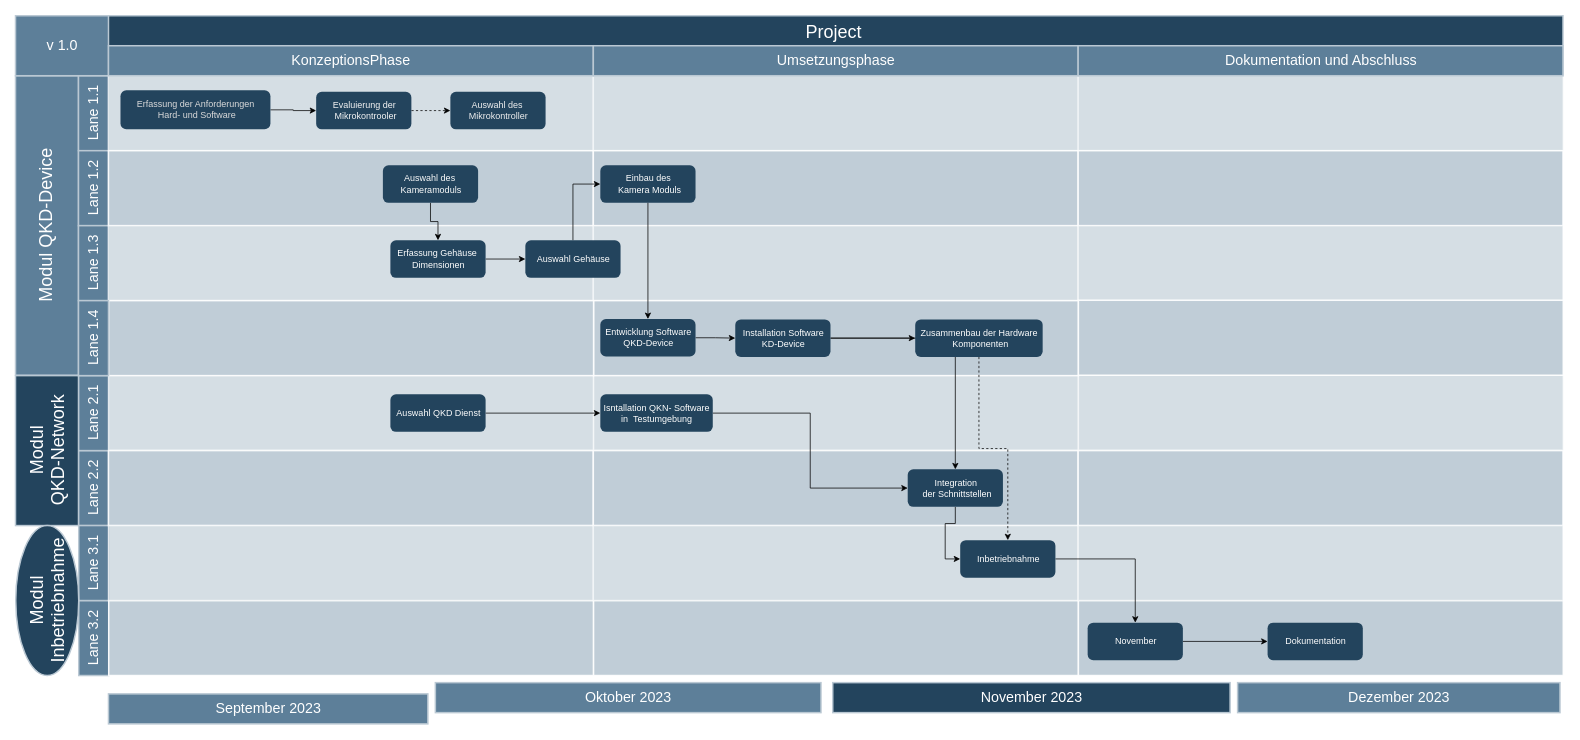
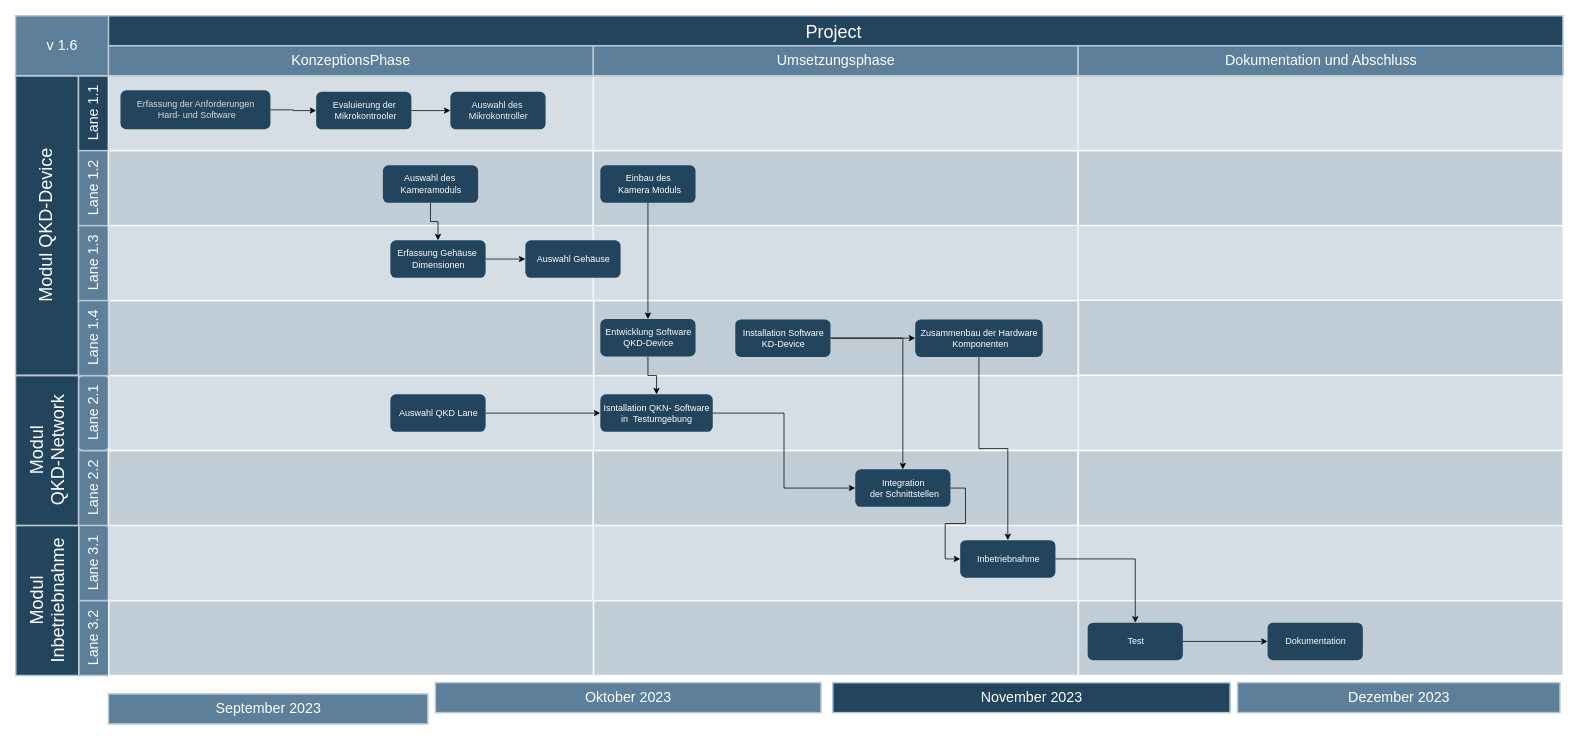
- <mxCell id="5" value="v 1.0" style="strokeColor=#BAC8D3;fillColor=#5d7f99;fontSize=19;strokeWidth=2;fontFamily=Helvetica;html=1;labelBackgroundColor=none;fontColor=#FFFFFF;" parent="1" vertex="1"><mxGeometry x="20" y="20.5" width="124" height="80" as="geometry" /></mxCell>
+ <mxCell id="5" value="v 1.6" style="strokeColor=#BAC8D3;fillColor=#5d7f99;fontSize=19;strokeWidth=2;fontFamily=Helvetica;html=1;labelBackgroundColor=none;fontColor=#FFFFFF;" parent="1" vertex="1"><mxGeometry x="20" y="20.5" width="124" height="80" as="geometry" /></mxCell>
- <mxCell id="35" value="" style="edgeStyle=orthogonalEdgeStyle;rounded=0;orthogonalLoop=1;jettySize=auto;html=1;dashed=1;" edge="1" parent="1" source="36" target="43"><mxGeometry relative="1" as="geometry" /></mxCell>
+ <mxCell id="35" value="" style="edgeStyle=orthogonalEdgeStyle;rounded=0;orthogonalLoop=1;jettySize=auto;html=1;" edge="1" parent="1" source="36" target="43"><mxGeometry relative="1" as="geometry" /></mxCell>
- <mxCell id="4" value="Lane 1.1" style="strokeColor=#BAC8D3;fillColor=#5d7f99;fontSize=19;strokeWidth=2;horizontal=0;fontFamily=Helvetica;html=1;labelBackgroundColor=none;fontColor=#FFFFFF;" parent="1" vertex="1"><mxGeometry x="104" y="100.5" width="40" height="100" as="geometry" /></mxCell>
+ <mxCell id="4" value="Lane 1.1" style="strokeColor=#BAC8D3;fillColor=#23445d;fontSize=19;strokeWidth=2;horizontal=0;fontFamily=Helvetica;html=1;labelBackgroundColor=none;fontColor=#FFFFFF;" parent="1" vertex="1"><mxGeometry x="104" y="100.5" width="40" height="100" as="geometry" /></mxCell>
- <mxCell id="58" style="edgeStyle=orthogonalEdgeStyle;rounded=0;orthogonalLoop=1;jettySize=auto;html=1;entryX=0;entryY=0.5;entryDx=0;entryDy=0;" edge="1" parent="1" source="59" target="46"><mxGeometry relative="1" as="geometry" /></mxCell>
- <mxCell id="3" value="Modul QKD-Device" style="strokeColor=#BAC8D3;fillColor=#5d7f99;fontSize=24;strokeWidth=2;horizontal=0;fontFamily=Helvetica;html=1;fontColor=#FFFFFF;fontStyle=0;" parent="1" vertex="1"><mxGeometry x="20" y="100.5" width="84" height="399.5" as="geometry" /></mxCell>
+ <mxCell id="3" value="Modul QKD-Device" style="strokeColor=#BAC8D3;fillColor=#23445D;fontSize=24;strokeWidth=2;horizontal=0;fontFamily=Helvetica;html=1;fontColor=#FFFFFF;fontStyle=0" parent="1" vertex="1"><mxGeometry x="20" y="100.5" width="84" height="399.5" as="geometry" /></mxCell>
- <mxCell id="65" style="edgeStyle=orthogonalEdgeStyle;rounded=0;orthogonalLoop=1;jettySize=auto;html=1;" edge="1" parent="1" source="66" target="62"><mxGeometry relative="1" as="geometry" /></mxCell>
+ <mxCell id="65" style="edgeStyle=orthogonalEdgeStyle;rounded=0;orthogonalLoop=1;jettySize=auto;html=1;" edge="1" parent="1" source="66" target="68"><mxGeometry relative="1" as="geometry" /></mxCell>
- <mxCell id="9" value="Lane 2.1" style="strokeColor=#BAC8D3;fillColor=#5d7f99;fontSize=19;strokeWidth=2;horizontal=0;fontFamily=Helvetica;html=1;labelBackgroundColor=none;fontColor=#FFFFFF;" parent="1" vertex="1"><mxGeometry x="104" y="500.5" width="40" height="100" as="geometry" /></mxCell>
+ <mxCell id="9" value="Lane 2.1" style="strokeColor=#BAC8D3;fillColor=#5d7f99;fontSize=19;strokeWidth=2;horizontal=0;fontFamily=Helvetica;html=1;labelBackgroundColor=none;fontColor=#FFFFFF;rounded=1;" parent="1" vertex="1"><mxGeometry x="104" y="500.5" width="40" height="100" as="geometry" /></mxCell>
- <mxCell id="64" value="Auswahl QKD Dienst" style="rounded=1;fillColor=#23445D;strokeColor=none;strokeWidth=2;fontFamily=Helvetica;html=1;gradientColor=none;fontColor=#FFFFFF;" vertex="1" parent="1"><mxGeometry x="520.005" y="525.5" width="127" height="50" as="geometry" /></mxCell>
+ <mxCell id="64" value="Auswahl QKD Lane" style="rounded=1;fillColor=#23445D;strokeColor=none;strokeWidth=2;fontFamily=Helvetica;html=1;gradientColor=none;fontColor=#FFFFFF;" vertex="1" parent="1"><mxGeometry x="520.005" y="525.5" width="127" height="50" as="geometry" /></mxCell>
- <mxCell id="73" style="edgeStyle=orthogonalEdgeStyle;rounded=0;orthogonalLoop=1;jettySize=auto;html=1;dashed=1;" edge="1" parent="1" source="74" target="72"><mxGeometry relative="1" as="geometry" /></mxCell>
+ <mxCell id="73" style="edgeStyle=orthogonalEdgeStyle;rounded=0;orthogonalLoop=1;jettySize=auto;html=1;" edge="1" parent="1" source="74" target="72"><mxGeometry relative="1" as="geometry" /></mxCell>
- <mxCell id="70" value="&lt;div&gt;Integration&lt;/div&gt;&lt;div&gt;&amp;nbsp;der Schnittstellen&lt;/div&gt;" style="rounded=1;fillColor=#23445D;strokeColor=none;strokeWidth=2;fontFamily=Helvetica;html=1;gradientColor=none;fontColor=#FFFFFF;" vertex="1" parent="1"><mxGeometry x="1210.005" y="625.5" width="127" height="50" as="geometry" /></mxCell>
+ <mxCell id="70" value="&lt;div&gt;Integration&lt;/div&gt;&lt;div&gt;&amp;nbsp;der Schnittstellen&lt;/div&gt;" style="rounded=1;fillColor=#23445D;strokeColor=none;strokeWidth=2;fontFamily=Helvetica;html=1;gradientColor=none;fontColor=#FFFFFF;" vertex="1" parent="1"><mxGeometry x="1140.005" y="625.5" width="127" height="50" as="geometry" /></mxCell>
- <mxCell id="13" value="Modul &lt;br&gt;Inbetriebnahme" style="ellipse;strokeColor=#BAC8D3;fillColor=#23445D;fontSize=24;strokeWidth=2;horizontal=0;fontFamily=Helvetica;html=1;fontColor=#FFFFFF;fontStyle=0;" parent="1" vertex="1"><mxGeometry x="20.33" y="700.5" width="84" height="200" as="geometry" /></mxCell>
+ <mxCell id="13" value="Modul &lt;br&gt;Inbetriebnahme" style="strokeColor=#BAC8D3;fillColor=#23445D;fontSize=24;strokeWidth=2;horizontal=0;fontFamily=Helvetica;html=1;fontColor=#FFFFFF;fontStyle=0" parent="1" vertex="1"><mxGeometry x="20.33" y="700.5" width="84" height="200" as="geometry" /></mxCell>
- <mxCell id="76" value="November" style="rounded=1;fillColor=#23445D;strokeColor=none;strokeWidth=2;fontFamily=Helvetica;html=1;gradientColor=none;fontColor=#FFFFFF;" vertex="1" parent="1"><mxGeometry x="1450.005" y="830" width="127" height="50" as="geometry" /></mxCell>
+ <mxCell id="76" value="Test" style="rounded=1;fillColor=#23445D;strokeColor=none;strokeWidth=2;fontFamily=Helvetica;html=1;gradientColor=none;fontColor=#FFFFFF;" vertex="1" parent="1"><mxGeometry x="1450.005" y="830" width="127" height="50" as="geometry" /></mxCell>
